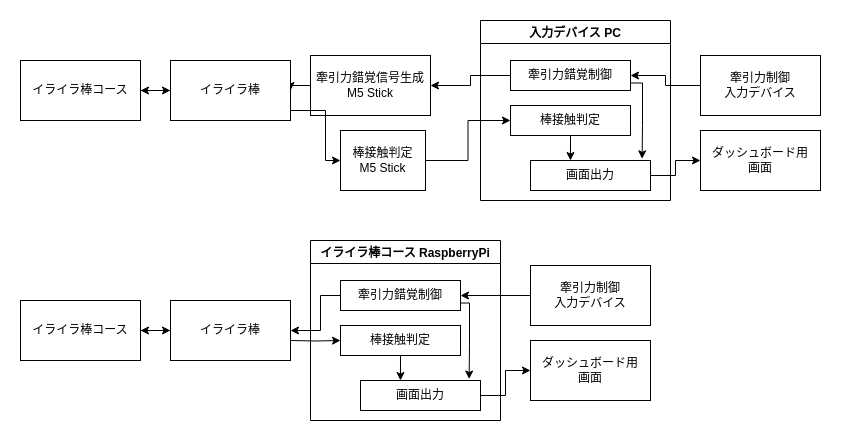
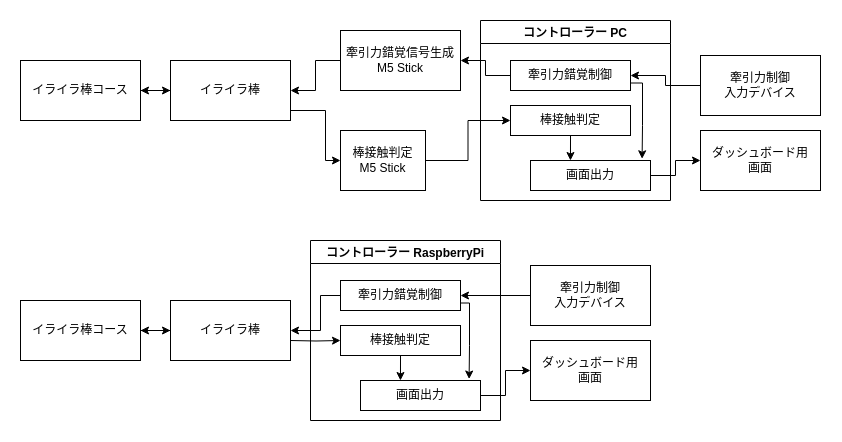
- <mxCell id="27" value="入力デバイス PC" style="swimlane;" parent="1" vertex="1"><mxGeometry x="480" y="20" width="190" height="180" as="geometry"><mxRectangle x="490" y="320" width="140" height="23" as="alternateBounds" /></mxGeometry></mxCell>
+ <mxCell id="27" value="コントローラー PC" style="swimlane;" parent="1" vertex="1"><mxGeometry x="480" y="20" width="190" height="180" as="geometry"><mxRectangle x="490" y="320" width="140" height="23" as="alternateBounds" /></mxGeometry></mxCell>
- <mxCell id="19" value="牽引力錯覚信号生成&lt;div&gt;&lt;span&gt;M5 Stick&lt;/span&gt;&lt;br&gt;&lt;/div&gt;" style="rounded=0;whiteSpace=wrap;html=1;" parent="1" vertex="1"><mxGeometry x="310" y="55" width="120" height="60" as="geometry" /></mxCell>
+ <mxCell id="19" value="牽引力錯覚信号生成&lt;div&gt;&lt;span&gt;M5 Stick&lt;/span&gt;&lt;br&gt;&lt;/div&gt;" style="rounded=0;whiteSpace=wrap;html=1;" parent="1" vertex="1"><mxGeometry x="340" y="30" width="120" height="60" as="geometry" /></mxCell>
- <mxCell id="7" value="イライラ棒コース RaspberryPi" style="swimlane;" parent="1" vertex="1"><mxGeometry x="310" y="240" width="190" height="180" as="geometry" /></mxCell>
+ <mxCell id="7" value="コントローラー RaspberryPi" style="swimlane;" parent="1" vertex="1"><mxGeometry x="310" y="240" width="190" height="180" as="geometry" /></mxCell>
